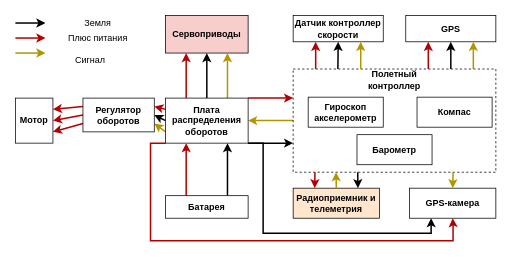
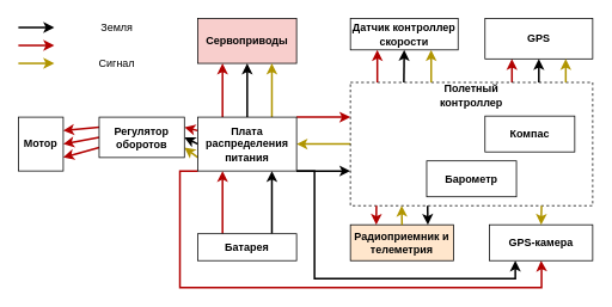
- <mxCell id="22" value="&lt;b&gt;GPS&lt;/b&gt;" style="rounded=0;whiteSpace=wrap;html=1;" vertex="1" parent="1"><mxGeometry x="540" y="20" width="120" height="35" as="geometry" /></mxCell>
+ <mxCell id="22" value="&lt;b&gt;GPS&lt;/b&gt;" style="rounded=0;whiteSpace=wrap;html=1;" vertex="1" parent="1"><mxGeometry x="540" y="20" width="120" height="45" as="geometry" /></mxCell>
- <mxCell id="40" value="Плюс питания" style="text;html=1;align=center;verticalAlign=middle;whiteSpace=wrap;rounded=0;" vertex="1" parent="1"><mxGeometry x="80" y="40" width="100" height="20" as="geometry" /></mxCell>
- <mxCell id="45" value="Сигнал" style="text;html=1;align=center;verticalAlign=middle;whiteSpace=wrap;rounded=0;" vertex="1" parent="1"><mxGeometry x="70" y="70" width="100" height="20" as="geometry" /></mxCell>
+ <mxCell id="45" value="Сигнал" style="text;html=1;align=center;verticalAlign=middle;whiteSpace=wrap;rounded=0;" vertex="1" parent="1"><mxGeometry x="80" y="60" width="100" height="20" as="geometry" /></mxCell>
- <mxCell id="28" value="&lt;b&gt;Гироскоп&lt;/b&gt;&lt;div&gt;&lt;b&gt;акселерометр&lt;/b&gt;&lt;/div&gt;" style="rounded=0;whiteSpace=wrap;html=1;" vertex="1" parent="1"><mxGeometry x="410" y="128.75" width="100" height="40" as="geometry" /></mxCell>
- <mxCell id="29" value="&lt;b&gt;Компас&lt;/b&gt;" style="rounded=0;whiteSpace=wrap;html=1;" vertex="1" parent="1"><mxGeometry x="555" y="128.75" width="100" height="40" as="geometry" /></mxCell>
+ <mxCell id="29" value="&lt;b&gt;Компас&lt;/b&gt;" style="rounded=0;whiteSpace=wrap;html=1;" vertex="1" parent="1"><mxGeometry x="540" y="128.75" width="100" height="40" as="geometry" /></mxCell>
- <mxCell id="16" value="&lt;b&gt;Плата распределения&lt;/b&gt;&lt;div&gt;&lt;b&gt;оборотов&lt;/b&gt;&lt;/div&gt;" style="rounded=0;whiteSpace=wrap;html=1;align=center;" vertex="1" parent="1"><mxGeometry x="220" y="130" width="110" height="60" as="geometry" /></mxCell>
+ <mxCell id="16" value="&lt;b&gt;Плата распределения&lt;/b&gt;&lt;div&gt;&lt;b&gt;питания&lt;/b&gt;&lt;/div&gt;" style="rounded=0;whiteSpace=wrap;html=1;align=center;" vertex="1" parent="1"><mxGeometry x="220" y="130" width="110" height="60" as="geometry" /></mxCell>
